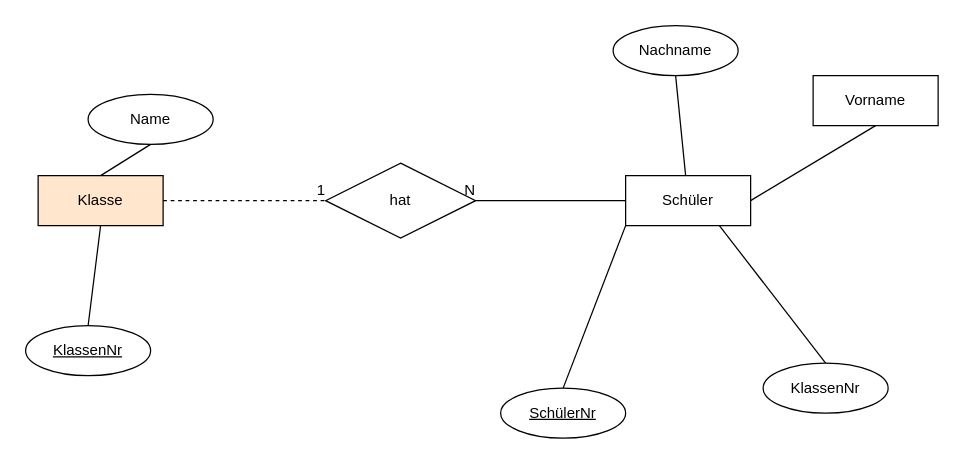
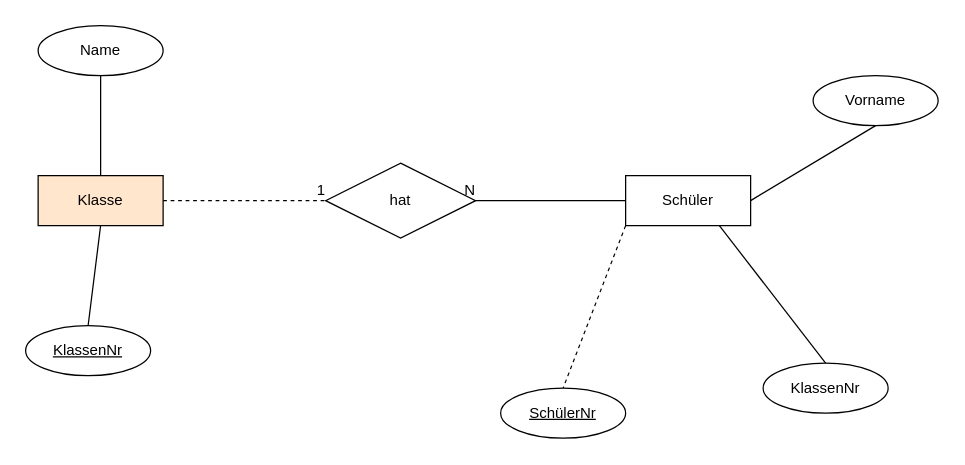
- <mxCell id="17" value="Nachname" style="ellipse;whiteSpace=wrap;html=1;align=center;" parent="1" vertex="1"><mxGeometry x="490" y="20" width="100" height="40" as="geometry" /></mxCell>
- <mxCell id="15" value="Vorname" style="whiteSpace=wrap;html=1;align=center;rounded=0;" parent="1" vertex="1"><mxGeometry x="650" y="60" width="100" height="40" as="geometry" /></mxCell>
+ <mxCell id="15" value="Vorname" style="ellipse;whiteSpace=wrap;html=1;align=center;" parent="1" vertex="1"><mxGeometry x="650" y="60" width="100" height="40" as="geometry" /></mxCell>
- <mxCell id="9" value="Name" style="ellipse;whiteSpace=wrap;html=1;align=center;" parent="1" vertex="1"><mxGeometry x="70" y="75" width="100" height="40" as="geometry" /></mxCell>
+ <mxCell id="9" value="Name" style="ellipse;whiteSpace=wrap;html=1;align=center;" parent="1" vertex="1"><mxGeometry x="30" y="20" width="100" height="40" as="geometry" /></mxCell>
- <mxCell id="13" value="" style="endArrow=none;html=1;rounded=0;exitX=0.5;exitY=1;exitDx=0;exitDy=0;" parent="1" source="17" target="3" edge="1"><mxGeometry relative="1" as="geometry"><mxPoint x="110" y="90" as="sourcePoint" /><mxPoint x="110" y="170" as="targetPoint" /></mxGeometry></mxCell>
- <mxCell id="11" value="" style="endArrow=none;html=1;rounded=0;exitX=0;exitY=1;exitDx=0;exitDy=0;entryX=0.5;entryY=0;entryDx=0;entryDy=0;" parent="1" source="3" target="16" edge="1"><mxGeometry relative="1" as="geometry"><mxPoint x="90" y="70" as="sourcePoint" /><mxPoint x="90" y="150" as="targetPoint" /></mxGeometry></mxCell>
+ <mxCell id="11" value="" style="endArrow=none;html=1;rounded=0;exitX=0;exitY=1;exitDx=0;exitDy=0;entryX=0.5;entryY=0;entryDx=0;entryDy=0;dashed=1;" parent="1" source="3" target="16" edge="1"><mxGeometry relative="1" as="geometry"><mxPoint x="90" y="70" as="sourcePoint" /><mxPoint x="90" y="150" as="targetPoint" /></mxGeometry></mxCell>
